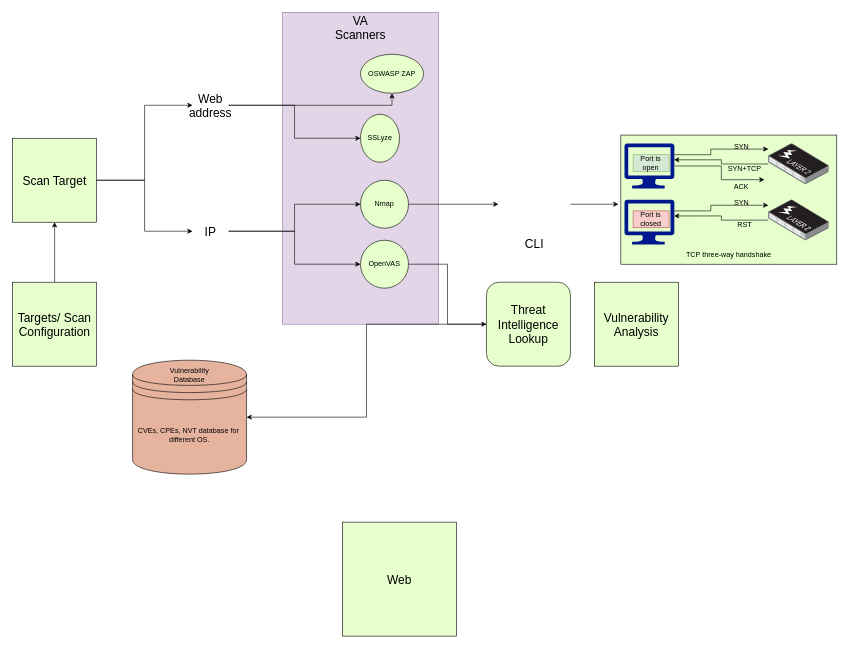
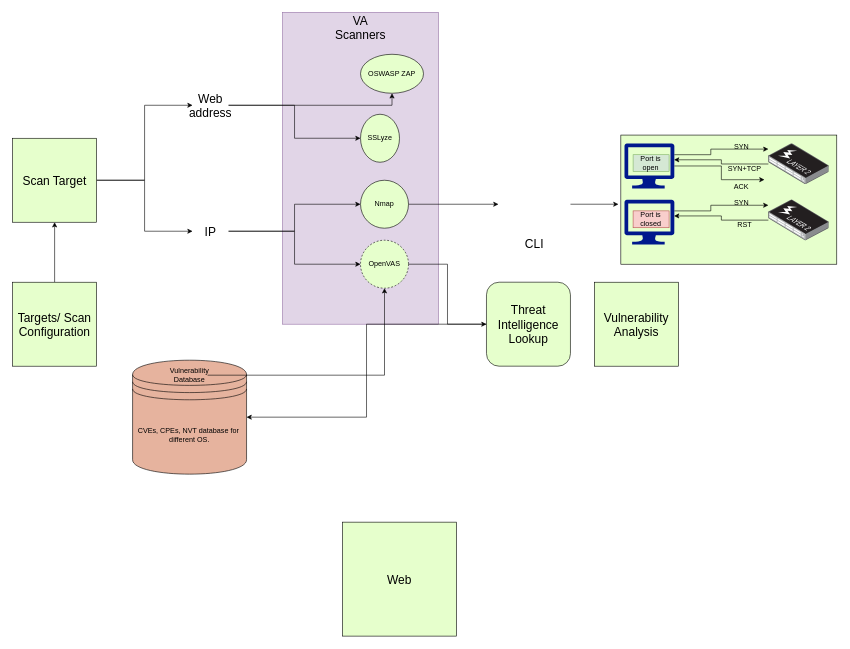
- <mxCell id="40" value="TCP three-way handshake" style="text;html=1;strokeColor=none;fillColor=none;align=center;verticalAlign=middle;whiteSpace=wrap;rounded=0;fontSize=12;" vertex="1" parent="31"><mxGeometry x="69" y="96.383" width="210" height="30" as="geometry" /></mxCell>
- <mxCell id="10" value="OpenVAS" style="ellipse;whiteSpace=wrap;html=1;aspect=fixed;fillColor=#E6FFCC;" vertex="1" parent="1"><mxGeometry x="600" y="400" width="80" height="80" as="geometry" /></mxCell>
+ <mxCell id="10" value="OpenVAS" style="ellipse;whiteSpace=wrap;html=1;aspect=fixed;fillColor=#E6FFCC;dashed=1;" vertex="1" parent="1"><mxGeometry x="600" y="400" width="80" height="80" as="geometry" /></mxCell>
+ <mxCell id="28" style="edgeStyle=orthogonalEdgeStyle;rounded=0;orthogonalLoop=1;jettySize=auto;html=1;fontSize=20;" edge="1" parent="1" source="13" target="10"><mxGeometry relative="1" as="geometry" /></mxCell>
